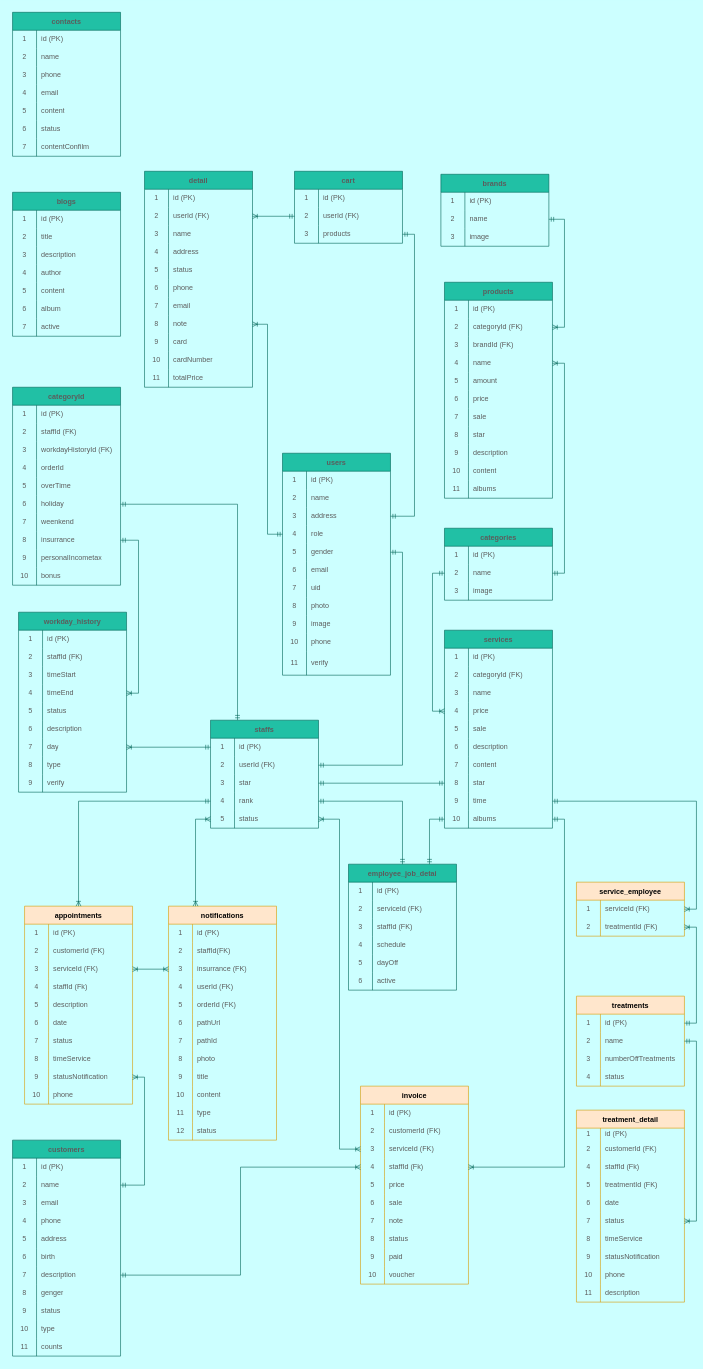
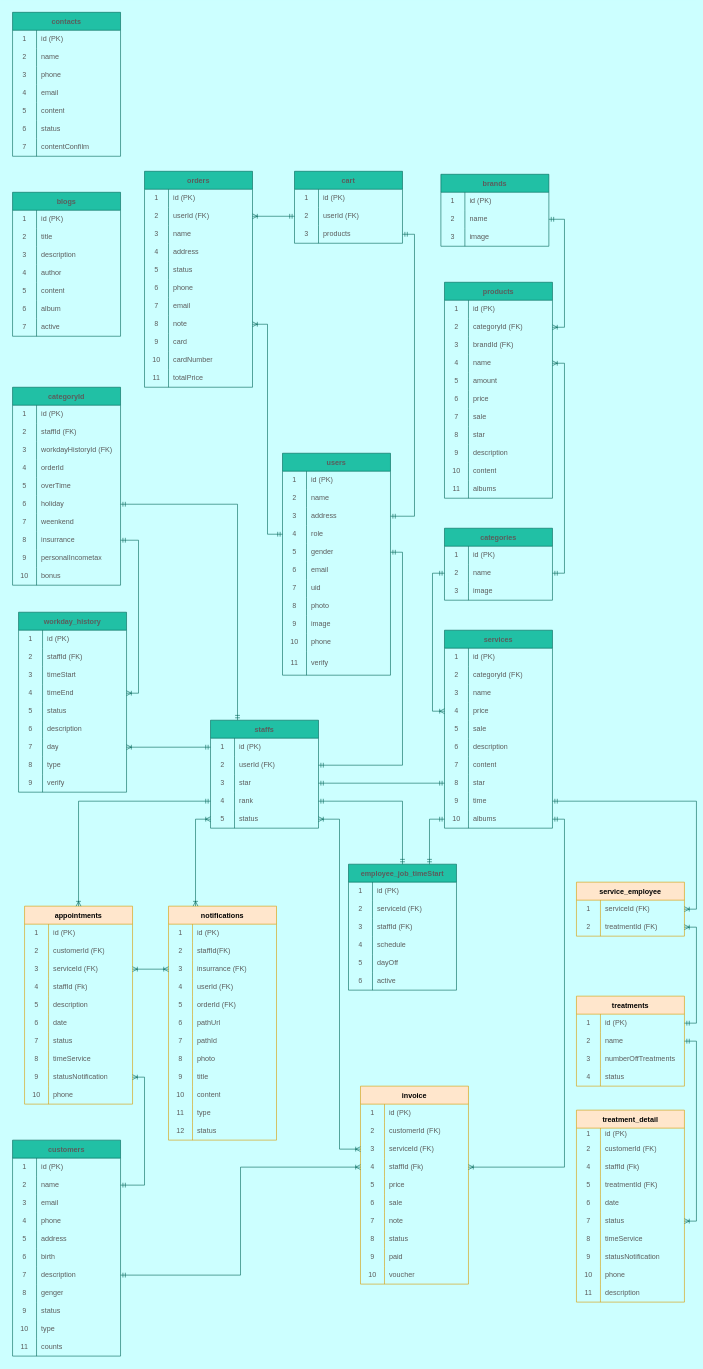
- <mxCell id="444" value="detail" style="shape=table;startSize=30;container=1;collapsible=0;childLayout=tableLayout;fixedRows=1;rowLines=0;fontStyle=1;fillColor=#21C0A5;strokeColor=#006658;fontColor=#5C5C5C;rounded=0;" parent="1" vertex="1"><mxGeometry x="240" y="285" width="180" height="360" as="geometry" /></mxCell>
+ <mxCell id="444" value="orders" style="shape=table;startSize=30;container=1;collapsible=0;childLayout=tableLayout;fixedRows=1;rowLines=0;fontStyle=1;fillColor=#21C0A5;strokeColor=#006658;fontColor=#5C5C5C;rounded=0;" parent="1" vertex="1"><mxGeometry x="240" y="285" width="180" height="360" as="geometry" /></mxCell>
- <mxCell id="83" value="employee_job_detai" style="shape=table;startSize=30;container=1;collapsible=0;childLayout=tableLayout;fixedRows=1;rowLines=0;fontStyle=1;fillColor=#21C0A5;strokeColor=#006658;fontColor=#5C5C5C;rounded=0;" parent="1" vertex="1"><mxGeometry x="580" y="1440" width="180" height="210" as="geometry" /></mxCell>
+ <mxCell id="83" value="employee_job_timeStart" style="shape=table;startSize=30;container=1;collapsible=0;childLayout=tableLayout;fixedRows=1;rowLines=0;fontStyle=1;fillColor=#21C0A5;strokeColor=#006658;fontColor=#5C5C5C;rounded=0;" parent="1" vertex="1"><mxGeometry x="580" y="1440" width="180" height="210" as="geometry" /></mxCell>
